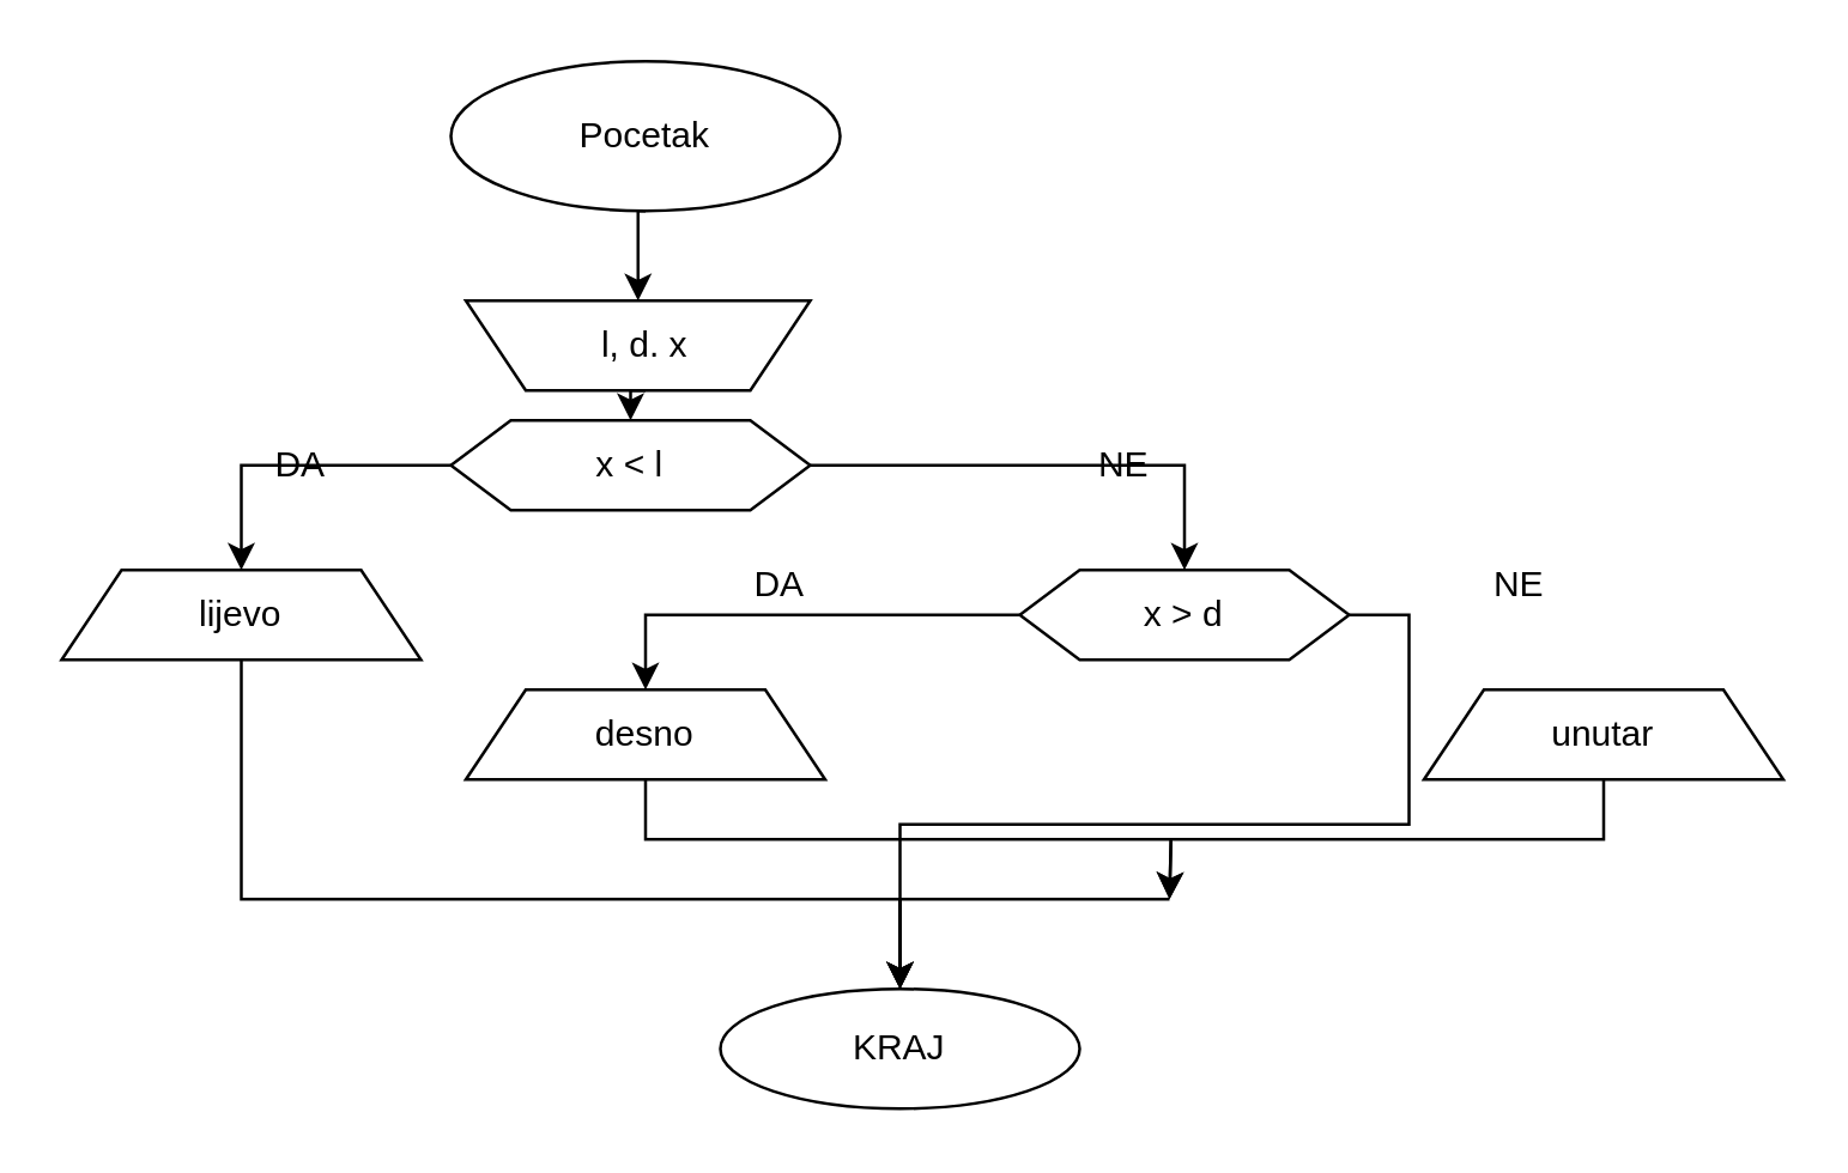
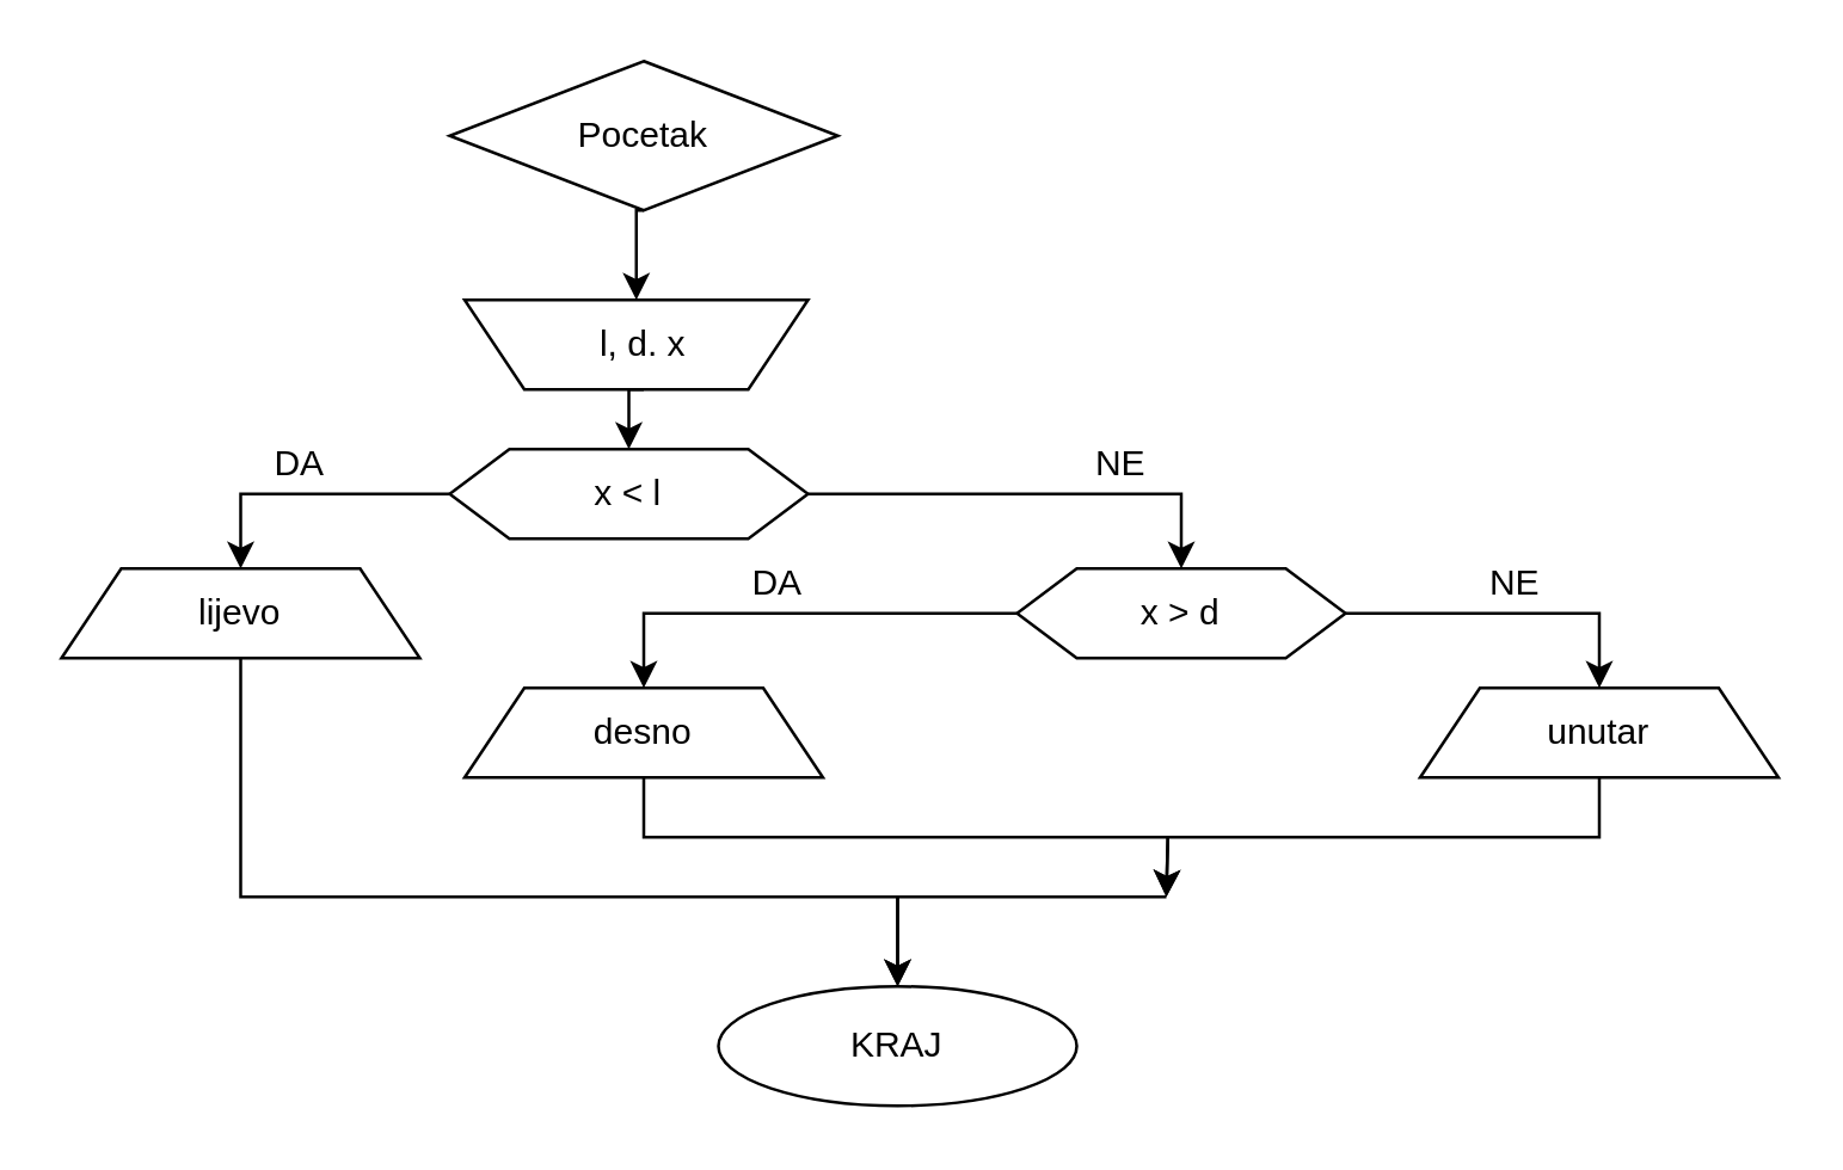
- <mxCell id="3" value="Pocetak" style="ellipse;whiteSpace=wrap;html=1;" vertex="1" parent="1"><mxGeometry x="150" y="20" width="130" height="50" as="geometry" /></mxCell>
+ <mxCell id="3" value="Pocetak" style="rhombus;whiteSpace=wrap;html=1;" vertex="1" parent="1"><mxGeometry x="150" y="20" width="130" height="50" as="geometry" /></mxCell>
- <mxCell id="9" value="x &amp;lt; l" style="shape=hexagon;perimeter=hexagonPerimeter2;whiteSpace=wrap;html=1;fixedSize=1;" vertex="1" parent="1"><mxGeometry x="150" y="140" width="120" height="30" as="geometry" /></mxCell>
+ <mxCell id="9" value="x &amp;lt; l" style="shape=hexagon;perimeter=hexagonPerimeter2;whiteSpace=wrap;html=1;fixedSize=1;" vertex="1" parent="1"><mxGeometry x="150" y="150" width="120" height="30" as="geometry" /></mxCell>
- <mxCell id="13" style="edgeStyle=orthogonalEdgeStyle;rounded=0;orthogonalLoop=1;jettySize=auto;html=1;exitX=1;exitY=0.5;exitDx=0;exitDy=0;" edge="1" parent="1" source="14" target="20"><mxGeometry relative="1" as="geometry" /></mxCell>
+ <mxCell id="13" style="edgeStyle=orthogonalEdgeStyle;rounded=0;orthogonalLoop=1;jettySize=auto;html=1;exitX=1;exitY=0.5;exitDx=0;exitDy=0;entryX=0.5;entryY=0;entryDx=0;entryDy=0;" edge="1" parent="1" source="14" target="18"><mxGeometry relative="1" as="geometry" /></mxCell>
